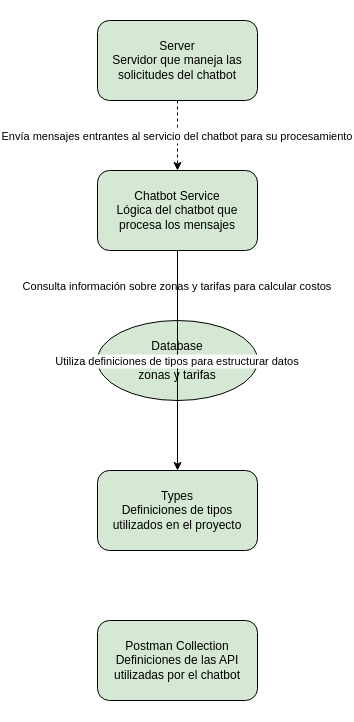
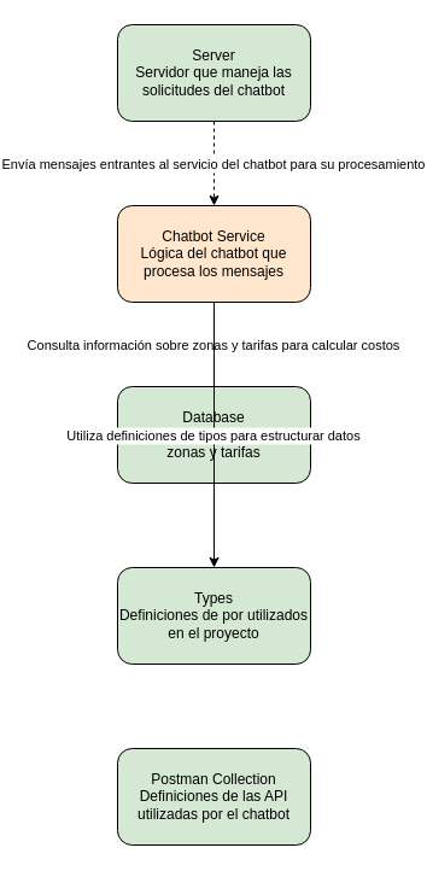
- <mxCell id="3" value="Chatbot Service&#10;Lógica del chatbot que procesa los mensajes" style="rounded=1;whiteSpace=wrap;fillColor=#D5E8D4;" vertex="1" parent="1"><mxGeometry x="20" y="170" width="160" height="80" as="geometry" /></mxCell>
+ <mxCell id="3" value="Chatbot Service&#10;Lógica del chatbot que procesa los mensajes" style="rounded=1;whiteSpace=wrap;fillColor=#ffe6cc;" vertex="1" parent="1"><mxGeometry x="20" y="170" width="160" height="80" as="geometry" /></mxCell>
- <mxCell id="4" value="Database&#10;Almacena información sobre zonas y tarifas" style="ellipse;whiteSpace=wrap;fillColor=#D5E8D4;" vertex="1" parent="1"><mxGeometry x="20" y="320" width="160" height="80" as="geometry" /></mxCell>
+ <mxCell id="4" value="Database&#10;Almacena información sobre zonas y tarifas" style="rounded=1;whiteSpace=wrap;fillColor=#D5E8D4;" vertex="1" parent="1"><mxGeometry x="20" y="320" width="160" height="80" as="geometry" /></mxCell>
- <mxCell id="5" value="Types&#10;Definiciones de tipos utilizados en el proyecto" style="rounded=1;whiteSpace=wrap;fillColor=#D5E8D4;" vertex="1" parent="1"><mxGeometry x="20" y="470" width="160" height="80" as="geometry" /></mxCell>
+ <mxCell id="5" value="Types&#10;Definiciones de por utilizados en el proyecto" style="rounded=1;whiteSpace=wrap;fillColor=#D5E8D4;" vertex="1" parent="1"><mxGeometry x="20" y="470" width="160" height="80" as="geometry" /></mxCell>
